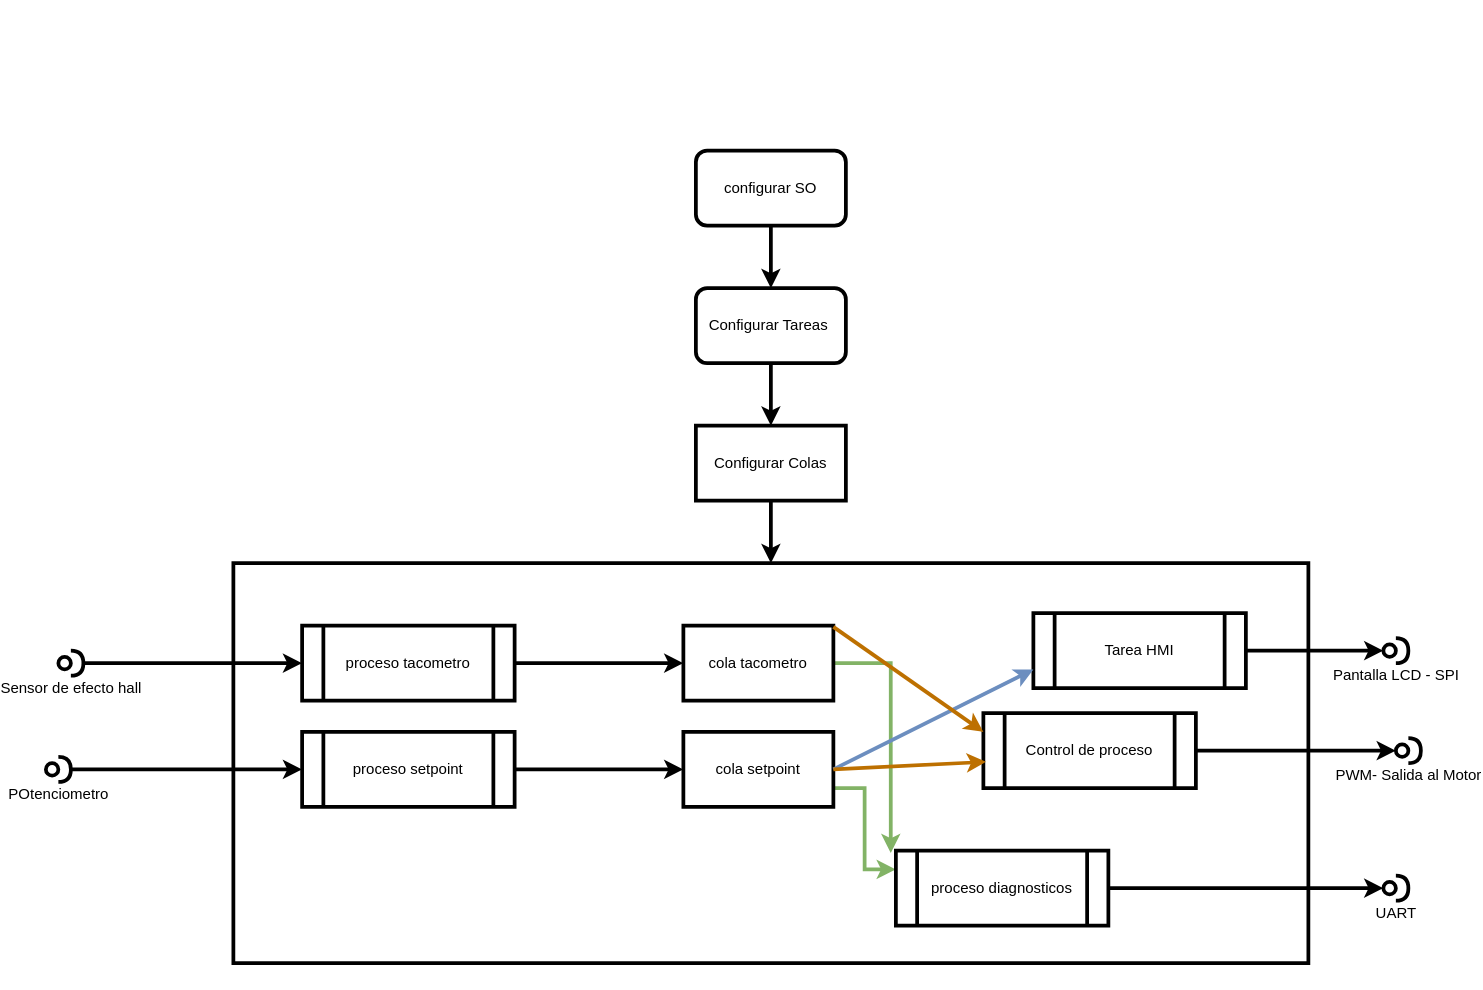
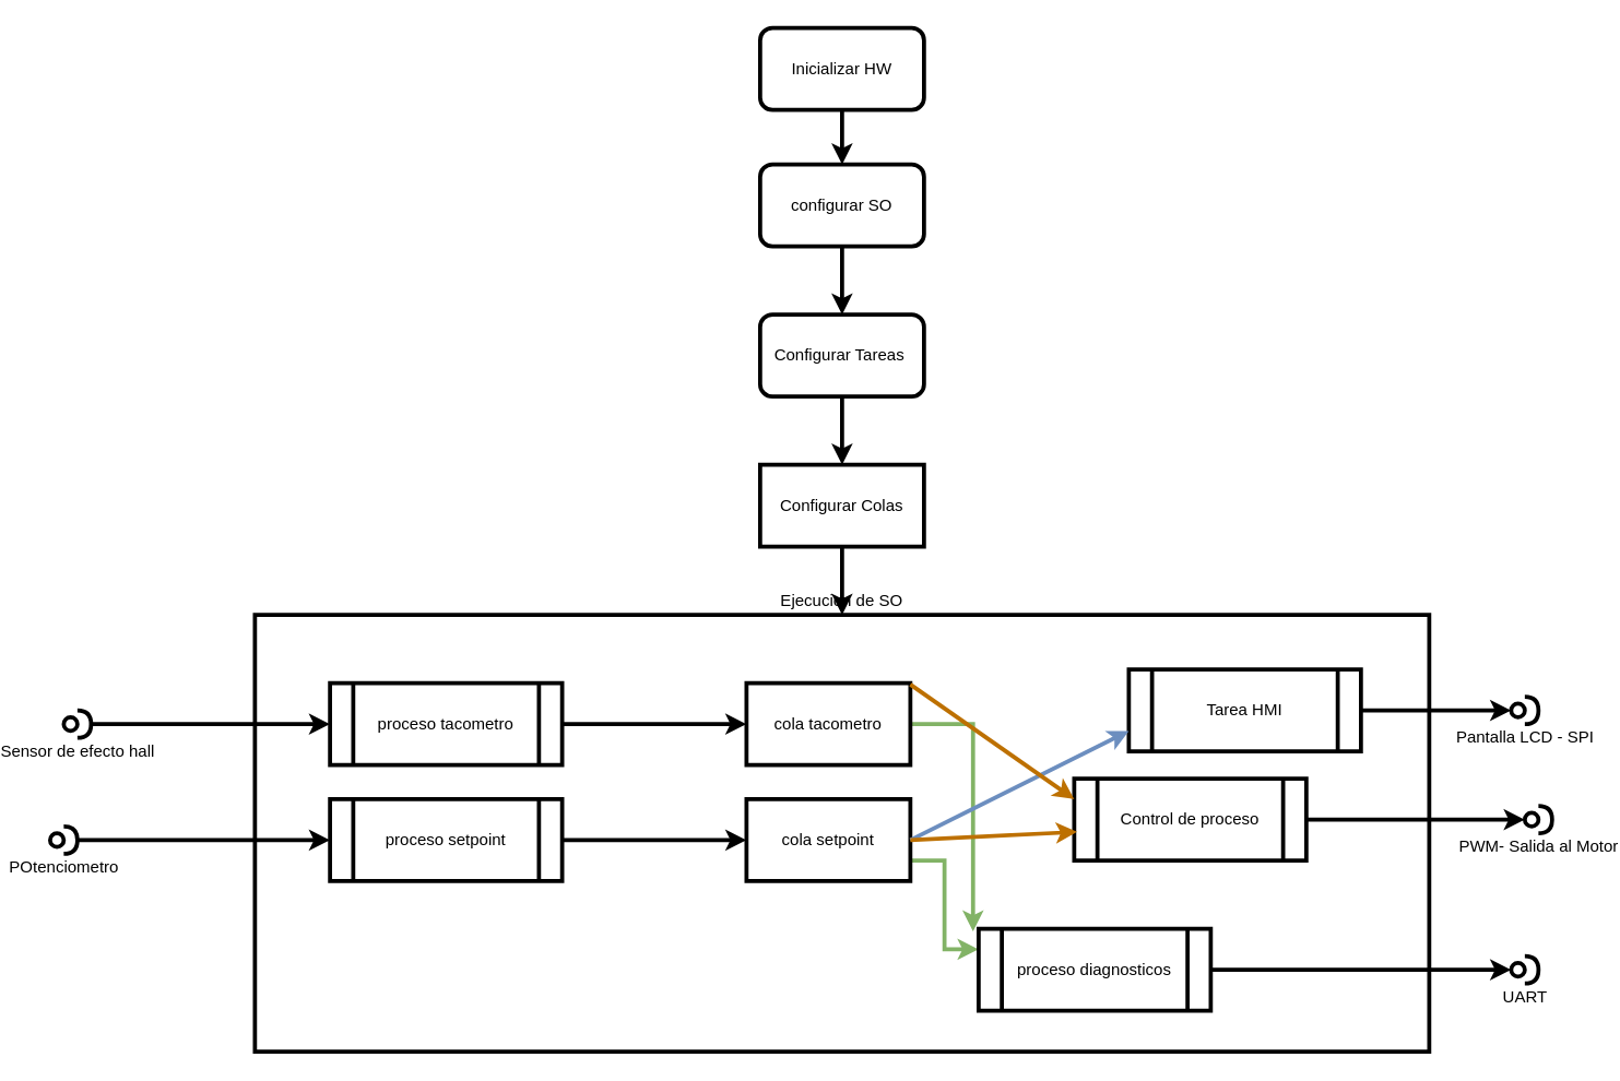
+ <mxCell id="8" value="Inicializar HW" style="rounded=1;whiteSpace=wrap;html=1;strokeWidth=3;" parent="1" vertex="1"><mxGeometry x="540" y="20" width="120" height="60" as="geometry" /></mxCell>
+ <mxCell id="7" style="edgeStyle=orthogonalEdgeStyle;rounded=0;orthogonalLoop=1;jettySize=auto;html=1;entryX=0.5;entryY=0;entryDx=0;entryDy=0;strokeWidth=3;" parent="1" source="8" target="4" edge="1"><mxGeometry relative="1" as="geometry" /></mxCell>
+ <mxCell id="22" value="Ejecucion de SO" style="text;html=1;strokeColor=none;fillColor=none;align=center;verticalAlign=middle;whiteSpace=wrap;rounded=0;strokeWidth=3;" parent="1" vertex="1"><mxGeometry x="520" y="430" width="160" height="20" as="geometry" /></mxCell>
